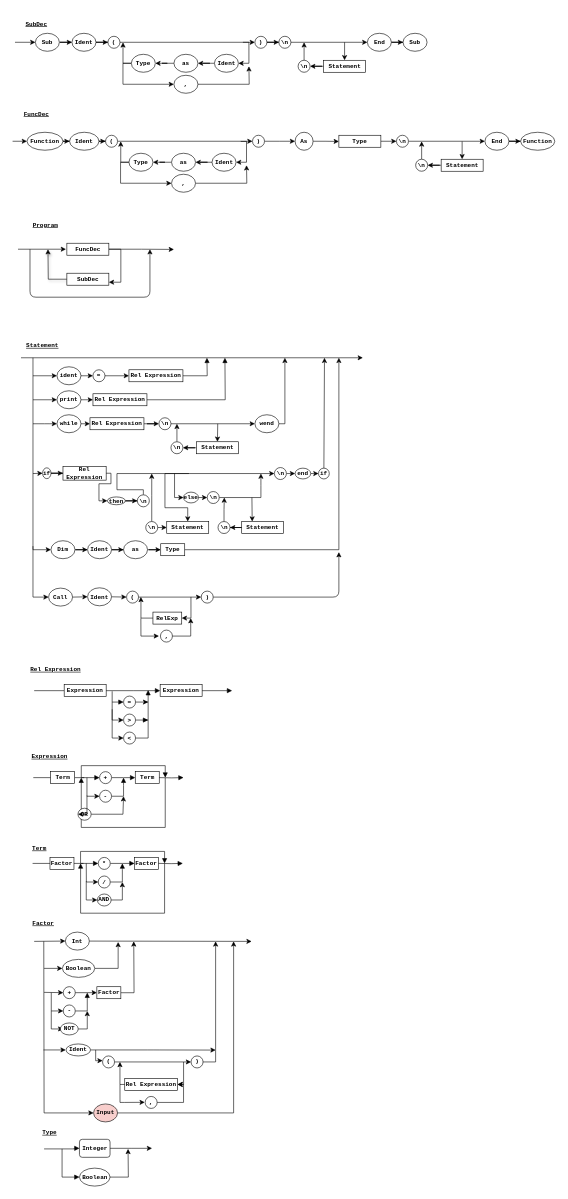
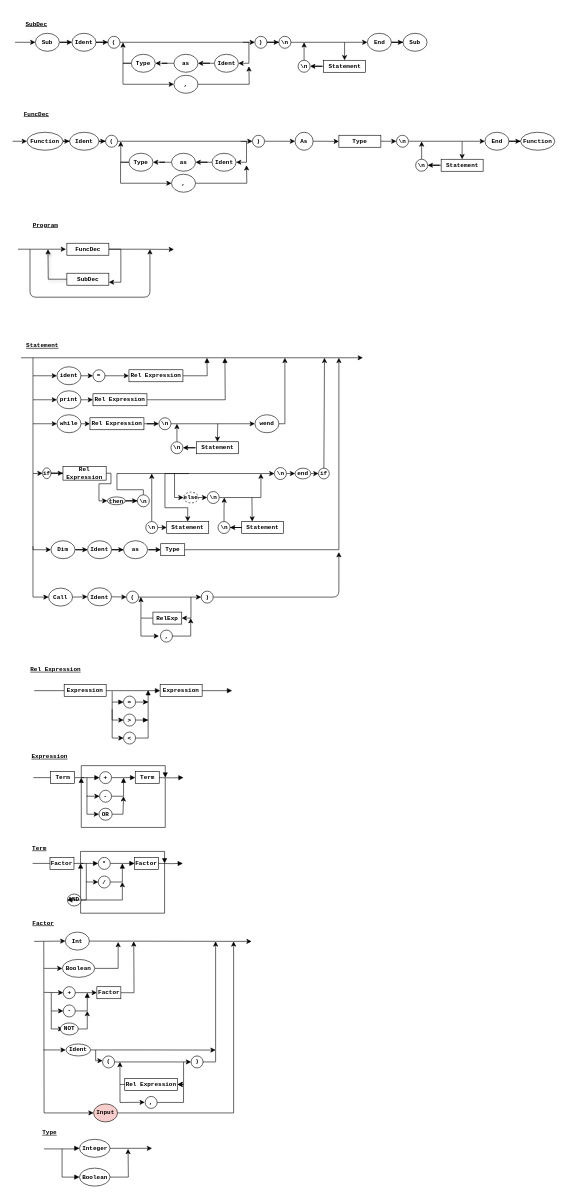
- <mxCell id="29" value="else" style="ellipse;whiteSpace=wrap;html=1;strokeColor=#000000;fontFamily=Courier New;fontStyle=1;fontSize=10;horizontal=1;" parent="1" vertex="1"><mxGeometry x="305" y="820" width="25" height="18" as="geometry" /></mxCell>
+ <mxCell id="29" value="else" style="ellipse;whiteSpace=wrap;html=1;strokeColor=#000000;fontFamily=Courier New;fontStyle=1;fontSize=10;horizontal=1;dashed=1;" parent="1" vertex="1"><mxGeometry x="305" y="820" width="25" height="18" as="geometry" /></mxCell>
- <mxCell id="144" value="OR" style="ellipse;whiteSpace=wrap;html=1;strokeColor=#000000;fontFamily=Courier New;fontStyle=1;fontSize=10;horizontal=1;" parent="1" vertex="1"><mxGeometry x="129" y="1347" width="22" height="20" as="geometry" /></mxCell>
+ <mxCell id="144" value="OR" style="ellipse;whiteSpace=wrap;html=1;strokeColor=#000000;fontFamily=Courier New;fontStyle=1;fontSize=10;horizontal=1;" parent="1" vertex="1"><mxGeometry x="164" y="1347" width="22" height="20" as="geometry" /></mxCell>
- <mxCell id="159" value="AND" style="ellipse;whiteSpace=wrap;html=1;strokeColor=#000000;fontFamily=Courier New;fontStyle=1;fontSize=10;horizontal=1;flipH=1;" parent="1" vertex="1"><mxGeometry x="161.333" y="1490" width="23" height="20" as="geometry" /></mxCell>
+ <mxCell id="159" value="AND" style="ellipse;whiteSpace=wrap;html=1;strokeColor=#000000;fontFamily=Courier New;fontStyle=1;fontSize=10;horizontal=1;flipH=1;" parent="1" vertex="1"><mxGeometry x="111.333" y="1490" width="23" height="20" as="geometry" /></mxCell>
- <mxCell id="114" value="Integer" style="whiteSpace=wrap;html=1;strokeColor=#000000;fontFamily=Courier New;fontStyle=1;fontSize=10;horizontal=1;rounded=1;" parent="1" vertex="1"><mxGeometry x="131.5" y="1899" width="51" height="30" as="geometry" /></mxCell>
+ <mxCell id="114" value="Integer" style="ellipse;whiteSpace=wrap;html=1;strokeColor=#000000;fontFamily=Courier New;fontStyle=1;fontSize=10;horizontal=1;" parent="1" vertex="1"><mxGeometry x="131.5" y="1899" width="51" height="30" as="geometry" /></mxCell>
